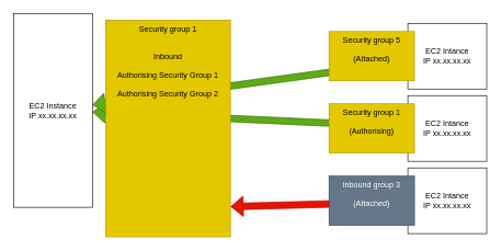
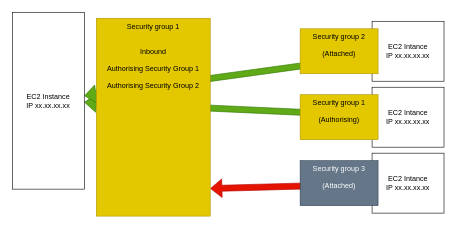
- <mxCell id="8" value="Security group 5&#10;&#10;(Attached)" style="fillColor=#e3c800;strokeColor=#B09500;verticalAlign=top;fontStyle=0;fontColor=#000000;" vertex="1" parent="1"><mxGeometry x="500" y="47.5" width="130" height="75" as="geometry" /></mxCell>
+ <mxCell id="8" value="Security group 2&#10;&#10;(Attached)" style="fillColor=#e3c800;strokeColor=#B09500;verticalAlign=top;fontStyle=0;fontColor=#000000;" vertex="1" parent="1"><mxGeometry x="500" y="47.5" width="130" height="75" as="geometry" /></mxCell>
- <mxCell id="12" value="Inbound group 3&#10;&#10;(Attached)" style="fillColor=#647687;strokeColor=#314354;verticalAlign=top;fontStyle=0;fontColor=#ffffff;" vertex="1" parent="1"><mxGeometry x="500" y="267.5" width="130" height="75" as="geometry" /></mxCell>
+ <mxCell id="12" value="Security group 3&#10;&#10;(Attached)" style="fillColor=#647687;strokeColor=#314354;verticalAlign=top;fontStyle=0;fontColor=#ffffff;" vertex="1" parent="1"><mxGeometry x="500" y="267.5" width="130" height="75" as="geometry" /></mxCell>
